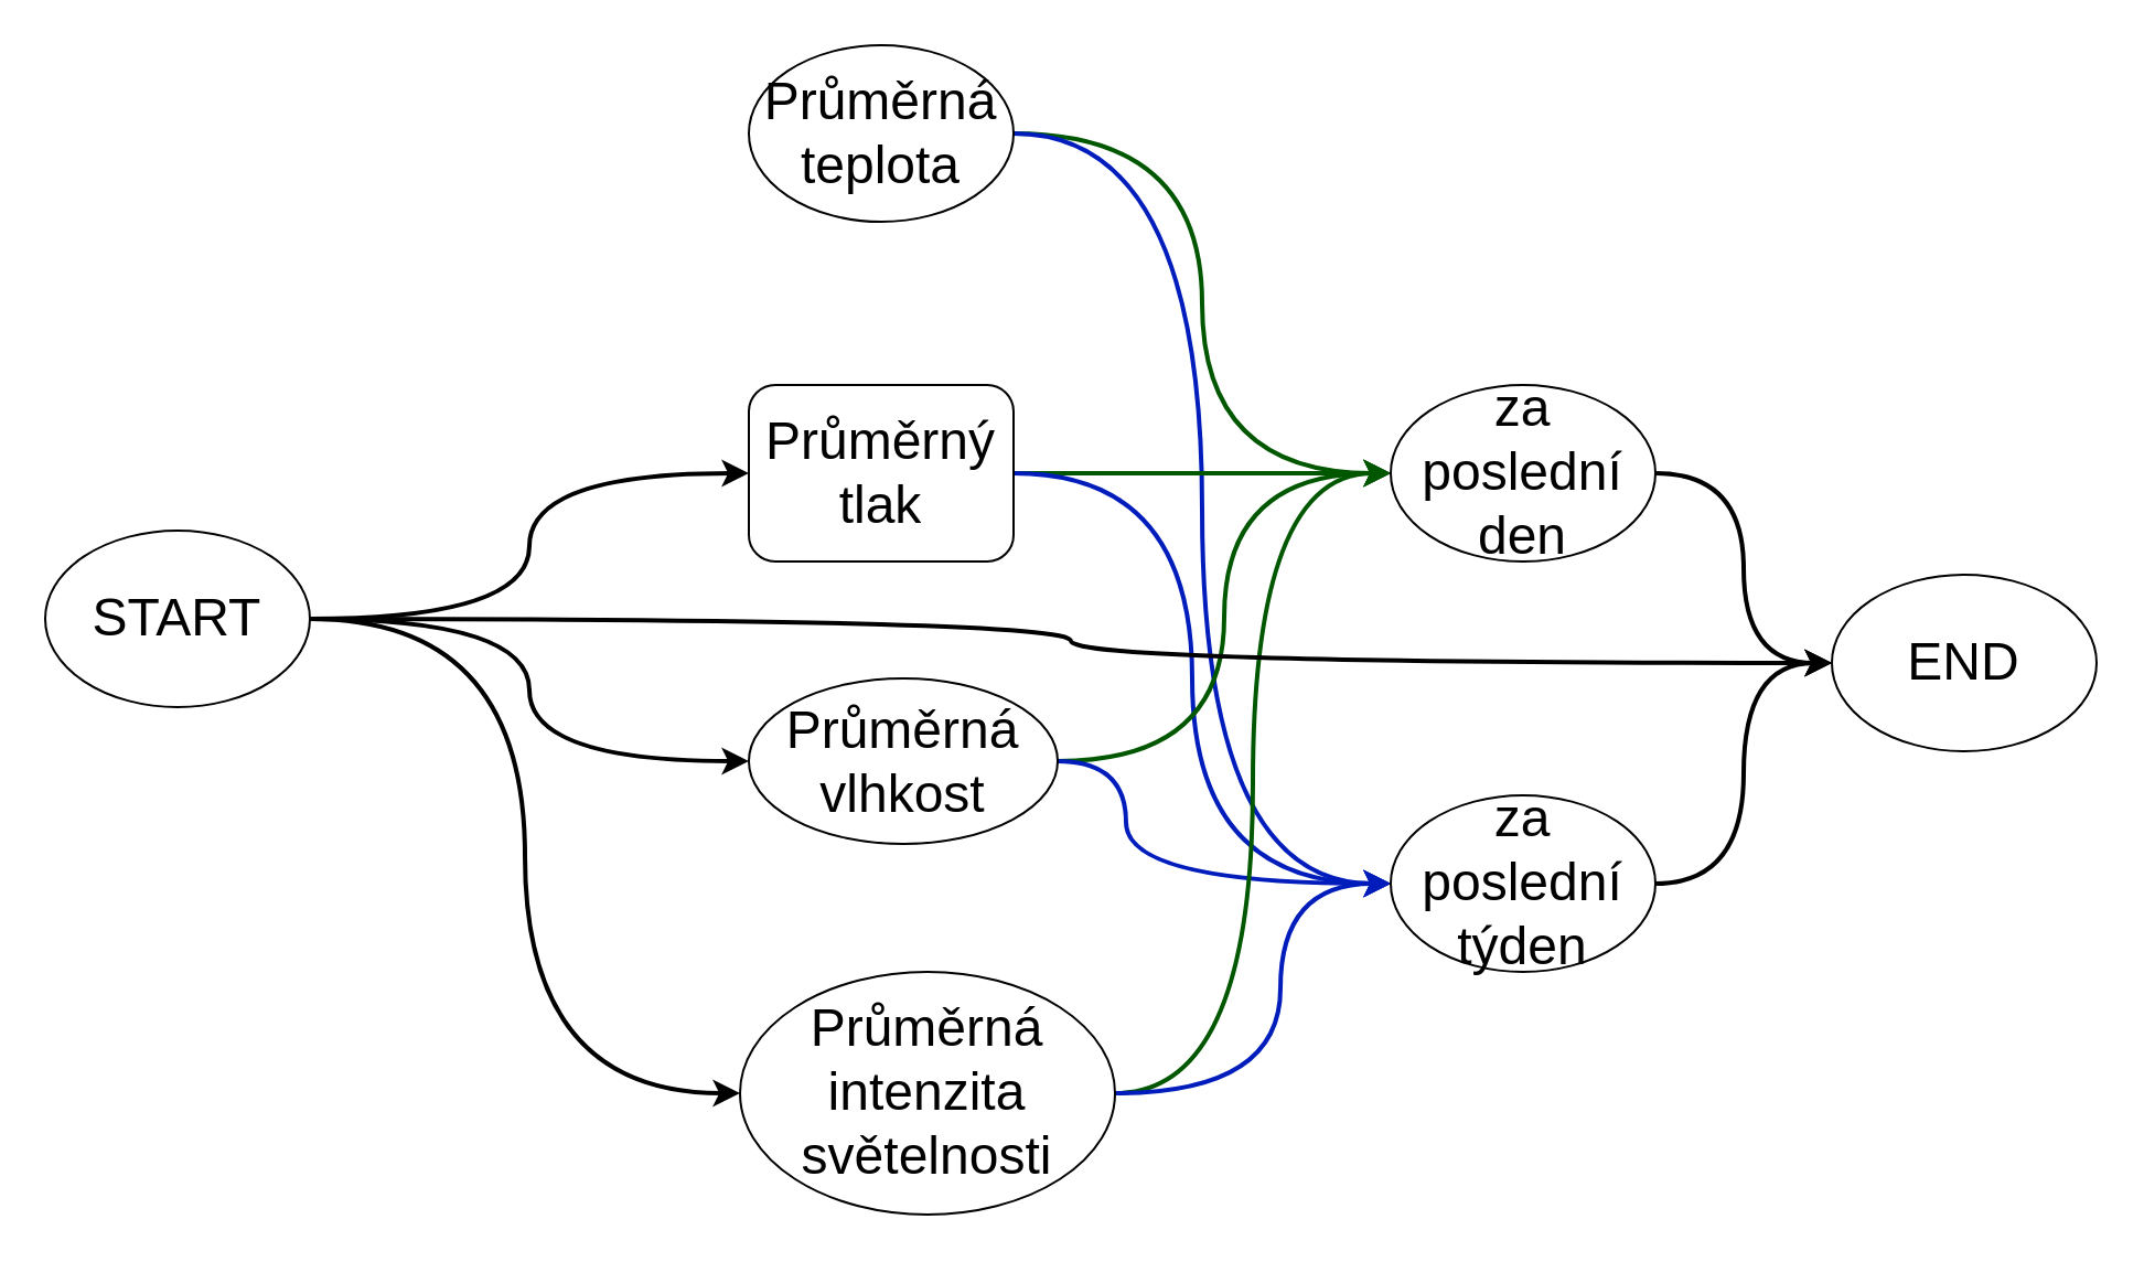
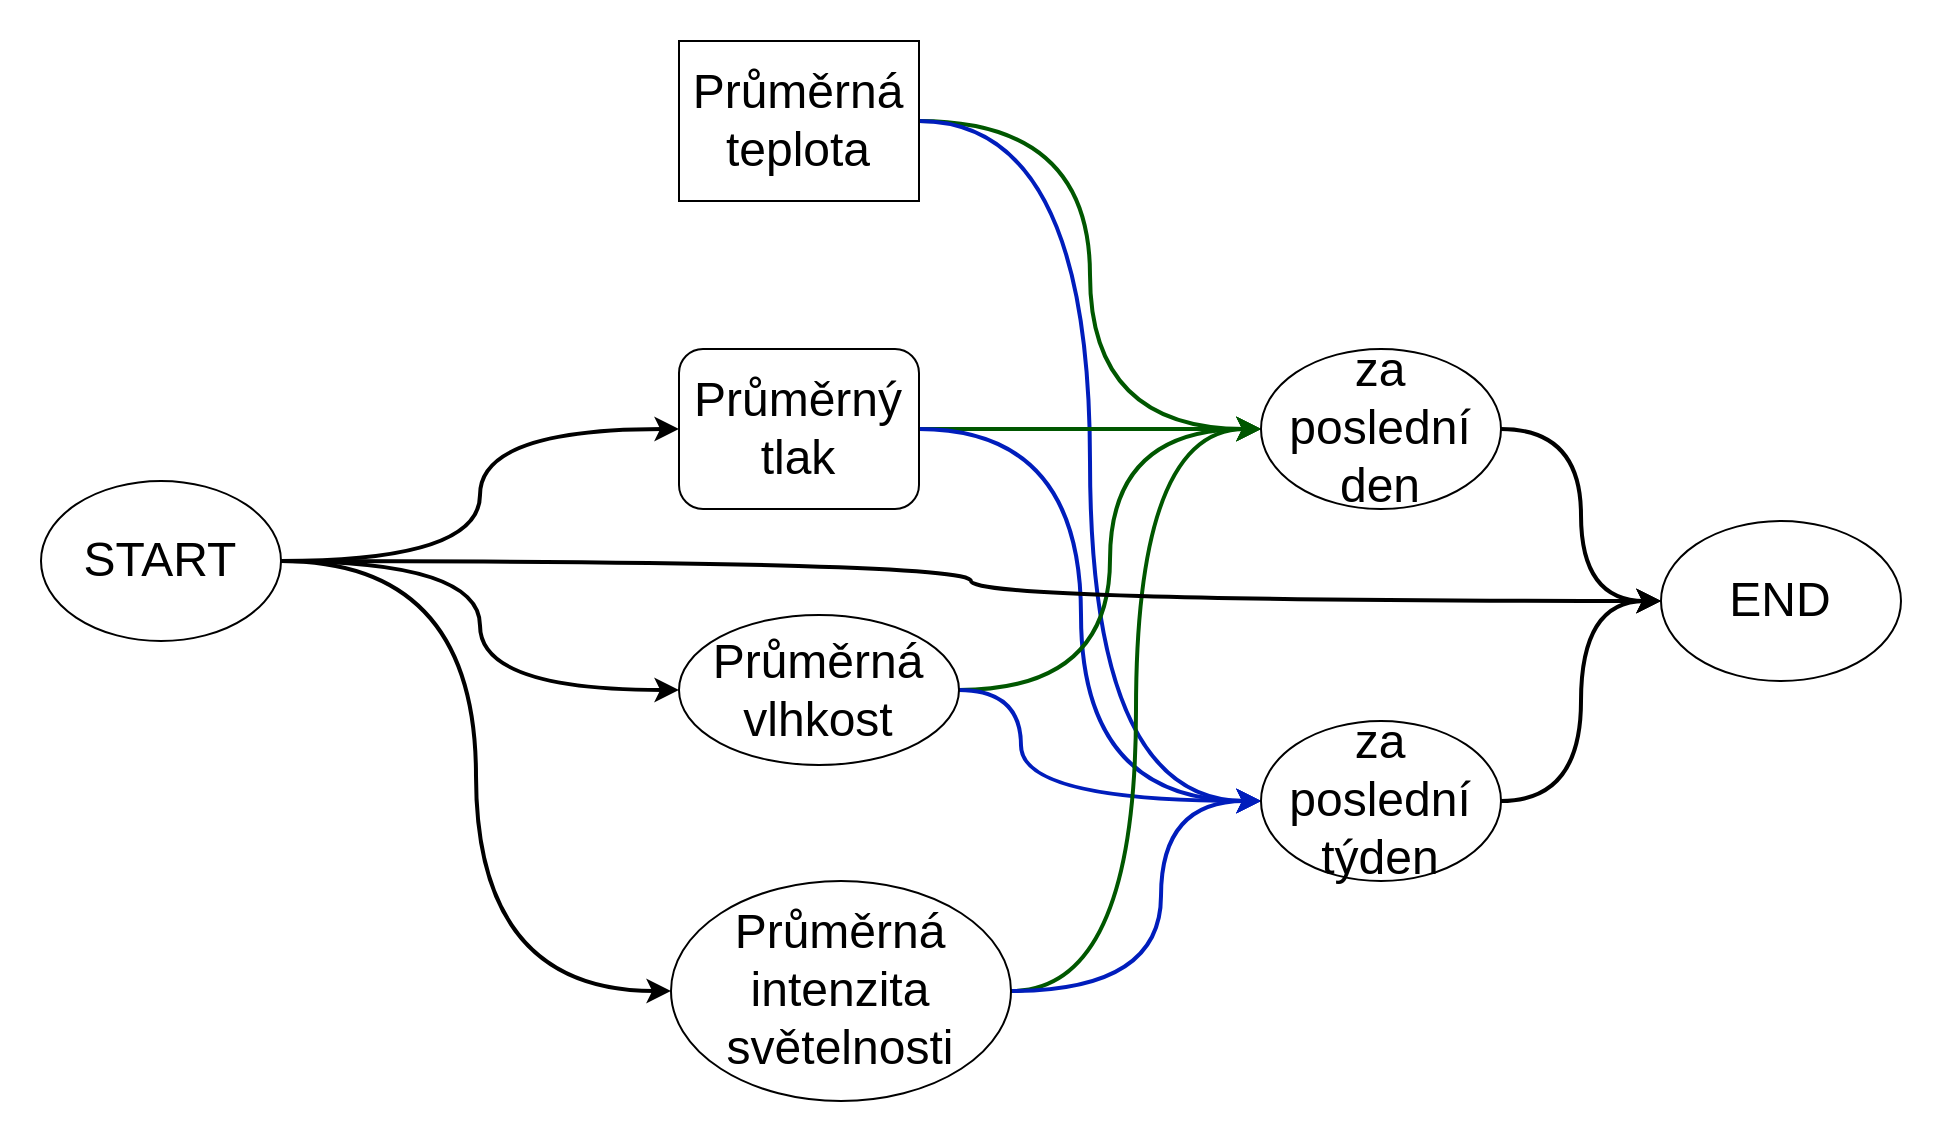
- <mxCell id="4" value="Průměrná teplota" style="ellipse;whiteSpace=wrap;html=1;fontSize=24;" parent="1" vertex="1"><mxGeometry x="339" y="20" width="120" height="80" as="geometry" /></mxCell>
+ <mxCell id="4" value="Průměrná teplota" style="whiteSpace=wrap;html=1;fontSize=24;rounded=0;" parent="1" vertex="1"><mxGeometry x="339" y="20" width="120" height="80" as="geometry" /></mxCell>
